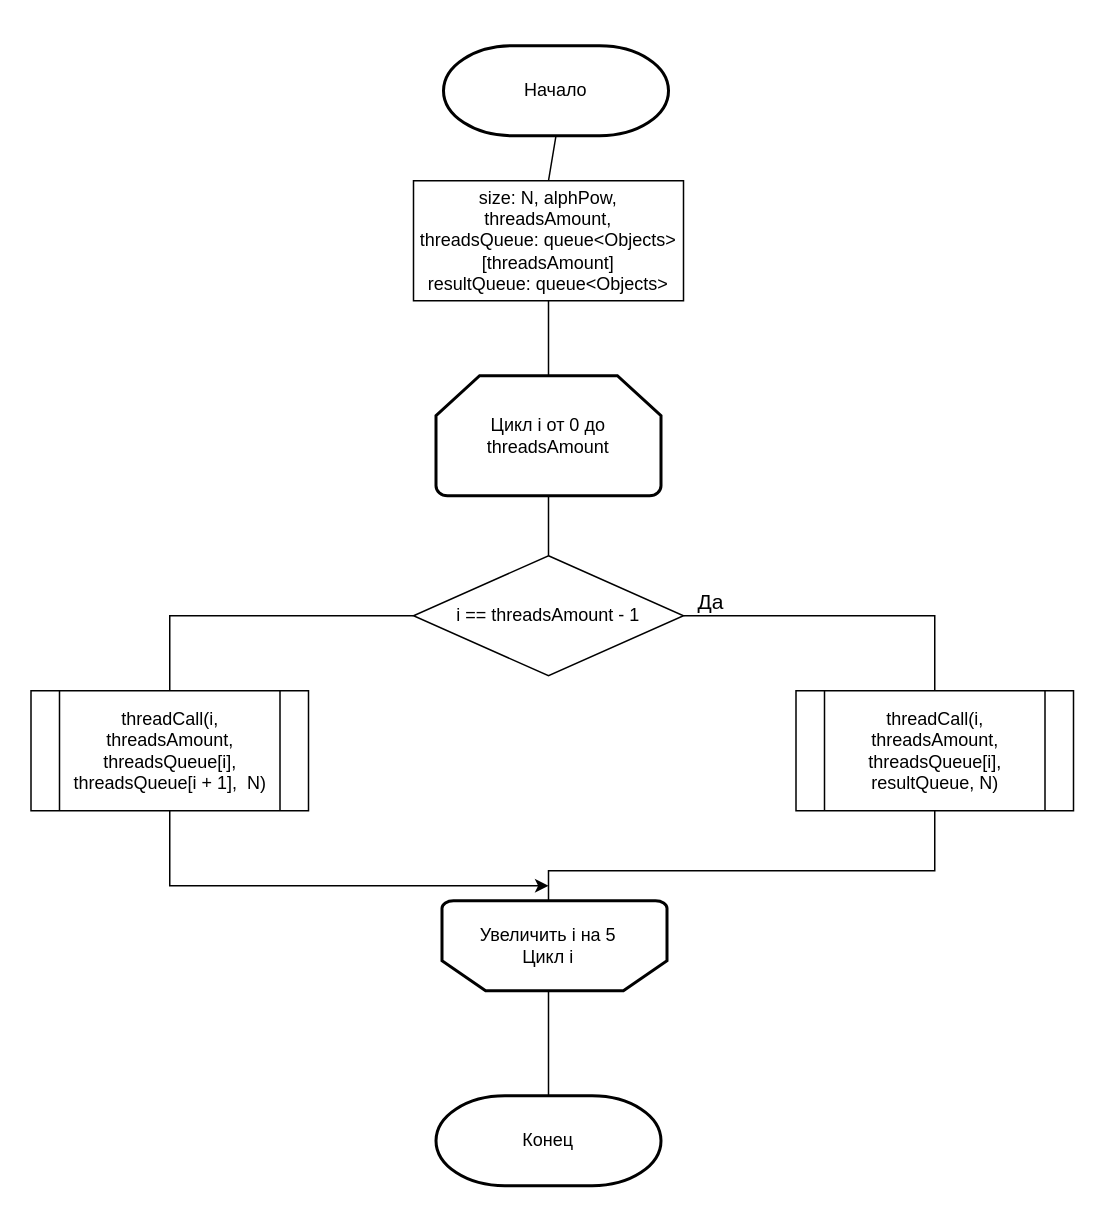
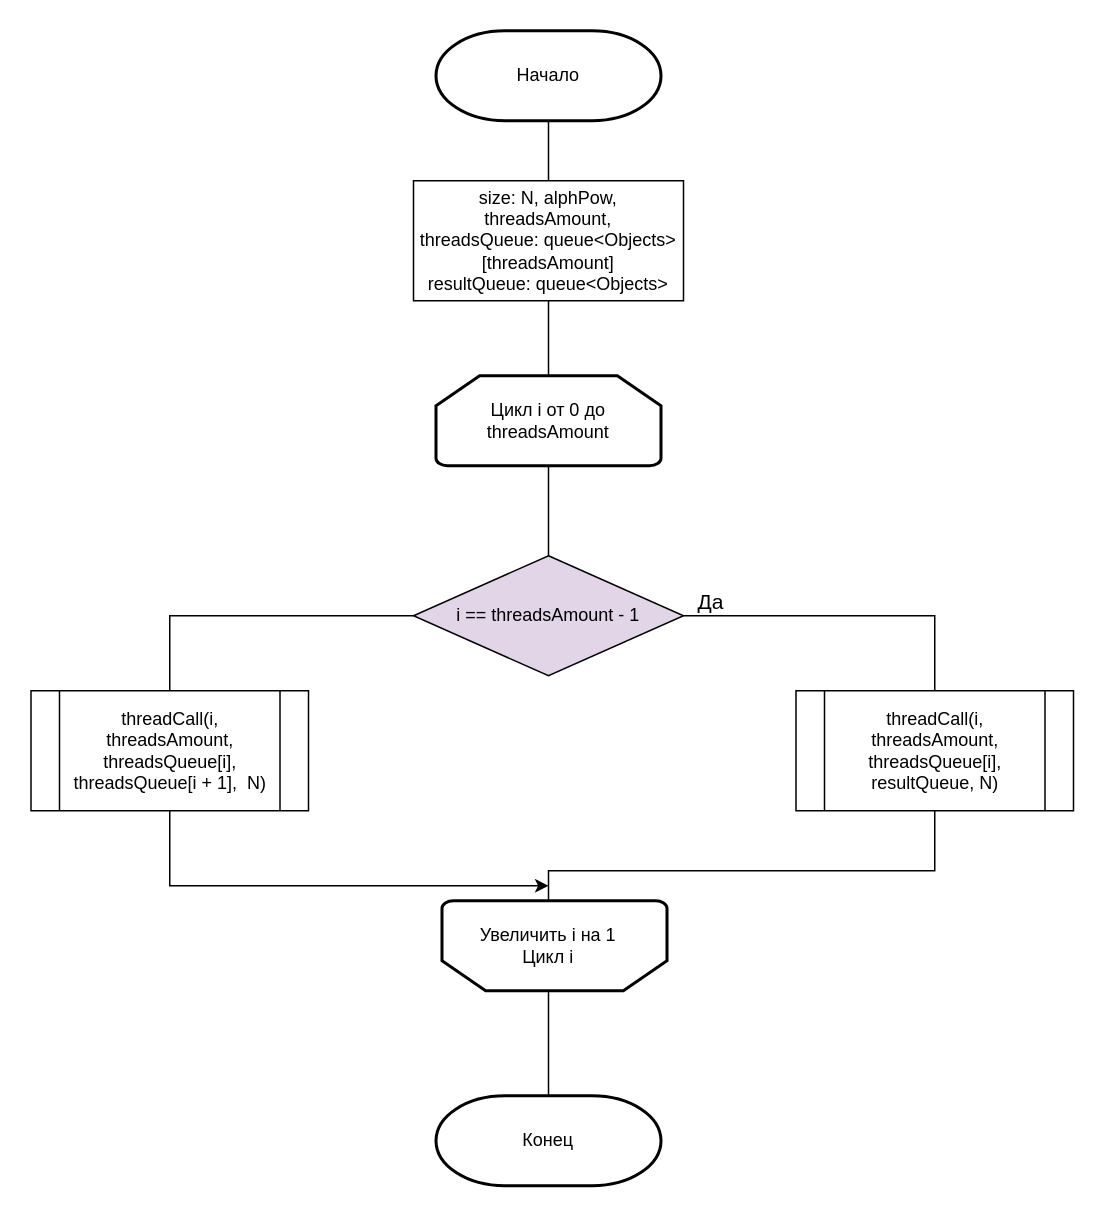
- <mxCell id="2" value="Начало" style="strokeWidth=2;html=1;shape=mxgraph.flowchart.terminator;whiteSpace=wrap;" parent="1" vertex="1"><mxGeometry x="295" y="30" width="150" height="60" as="geometry" /></mxCell>
+ <mxCell id="2" value="Начало" style="strokeWidth=2;html=1;shape=mxgraph.flowchart.terminator;whiteSpace=wrap;" parent="1" vertex="1"><mxGeometry x="290" y="20" width="150" height="60" as="geometry" /></mxCell>
- <mxCell id="3" value="Цикл i от 0 до threadsAmount" style="strokeWidth=2;html=1;shape=mxgraph.flowchart.loop_limit;whiteSpace=wrap;labelBackgroundColor=none;" parent="1" vertex="1"><mxGeometry x="290" y="250" width="150" height="80" as="geometry" /></mxCell>
+ <mxCell id="3" value="Цикл i от 0 до threadsAmount" style="strokeWidth=2;html=1;shape=mxgraph.flowchart.loop_limit;whiteSpace=wrap;labelBackgroundColor=none;" parent="1" vertex="1"><mxGeometry x="290" y="250" width="150" height="60" as="geometry" /></mxCell>
- <mxCell id="17" value="i == threadsAmount - 1" style="rhombus;whiteSpace=wrap;html=1;" vertex="1" parent="1"><mxGeometry x="275" y="370" width="180" height="80" as="geometry" /></mxCell>
+ <mxCell id="17" value="i == threadsAmount - 1" style="rhombus;whiteSpace=wrap;html=1;fillColor=#e1d5e7;" vertex="1" parent="1"><mxGeometry x="275" y="370" width="180" height="80" as="geometry" /></mxCell>
- <mxCell id="5" value="Увеличить i на 5&lt;br&gt;Цикл i" style="text;html=1;strokeColor=none;fillColor=none;align=center;verticalAlign=middle;whiteSpace=wrap;rounded=0;labelBackgroundColor=none;" parent="1" vertex="1"><mxGeometry x="285" y="600" width="160" height="60" as="geometry" /></mxCell>
+ <mxCell id="5" value="Увеличить i на 1&lt;br&gt;Цикл i" style="text;html=1;strokeColor=none;fillColor=none;align=center;verticalAlign=middle;whiteSpace=wrap;rounded=0;labelBackgroundColor=none;" parent="1" vertex="1"><mxGeometry x="285" y="600" width="160" height="60" as="geometry" /></mxCell>
